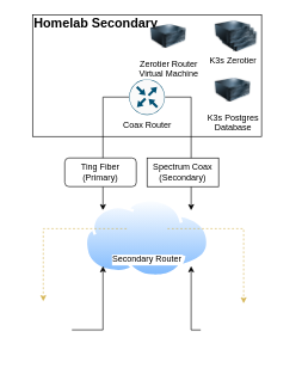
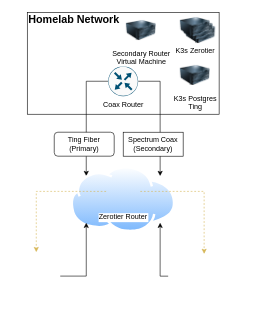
- <mxCell id="20" value="Zerotier Router&lt;br&gt;Virtual Machine" style="image;html=1;image=img/lib/clip_art/computers/Server_128x128.png" vertex="1" parent="1"><mxGeometry x="210" y="25" width="50" height="50" as="geometry" /></mxCell>
+ <mxCell id="20" value="Secondary Router&lt;br&gt;Virtual Machine" style="image;html=1;image=img/lib/clip_art/computers/Server_128x128.png" vertex="1" parent="1"><mxGeometry x="210" y="25" width="50" height="50" as="geometry" /></mxCell>
- <mxCell id="2" value="&lt;font style=&quot;font-size: 18px&quot;&gt;&lt;b&gt;Homelab Secondary&lt;br&gt;&lt;/b&gt;&lt;/font&gt;&lt;br&gt;&lt;br&gt;&lt;br&gt;&lt;br&gt;&lt;br&gt;&lt;br&gt;&lt;br&gt;&lt;br&gt;&lt;br&gt;&lt;br&gt;" style="rounded=0;whiteSpace=wrap;html=1;align=left;" vertex="1" parent="1"><mxGeometry x="45" y="20" width="320" height="170" as="geometry" /></mxCell>
+ <mxCell id="2" value="&lt;font style=&quot;font-size: 18px&quot;&gt;&lt;b&gt;Homelab Network&lt;br&gt;&lt;/b&gt;&lt;/font&gt;&lt;br&gt;&lt;br&gt;&lt;br&gt;&lt;br&gt;&lt;br&gt;&lt;br&gt;&lt;br&gt;&lt;br&gt;&lt;br&gt;&lt;br&gt;" style="rounded=0;whiteSpace=wrap;html=1;align=left;" vertex="1" parent="1"><mxGeometry x="45" y="20" width="320" height="170" as="geometry" /></mxCell>
- <mxCell id="19" value="K3s Postgres&lt;br&gt;Database" style="image;html=1;image=img/lib/clip_art/computers/Server_128x128.png" vertex="1" parent="1"><mxGeometry x="300" y="100" width="50" height="50" as="geometry" /></mxCell>
+ <mxCell id="19" value="K3s Postgres&lt;br&gt;Ting" style="image;html=1;image=img/lib/clip_art/computers/Server_128x128.png" vertex="1" parent="1"><mxGeometry x="300" y="100" width="50" height="50" as="geometry" /></mxCell>
- <mxCell id="9" value="Secondary Router" style="shape=image;verticalLabelPosition=bottom;labelBackgroundColor=#ffffff;verticalAlign=top;aspect=fixed;imageAspect=0;image=https://lever-client-logos.s3-us-west-2.amazonaws.com/5c7476fd-aeb6-45e5-a9d6-251634be6932-1594786526731.png;" vertex="1" parent="1"><mxGeometry x="176.44" y="290" width="57.12" height="57.45" as="geometry" /></mxCell>
+ <mxCell id="9" value="Zerotier Router" style="shape=image;verticalLabelPosition=bottom;labelBackgroundColor=#ffffff;verticalAlign=top;aspect=fixed;imageAspect=0;image=https://lever-client-logos.s3-us-west-2.amazonaws.com/5c7476fd-aeb6-45e5-a9d6-251634be6932-1594786526731.png;" vertex="1" parent="1"><mxGeometry x="176.44" y="290" width="57.12" height="57.45" as="geometry" /></mxCell>
